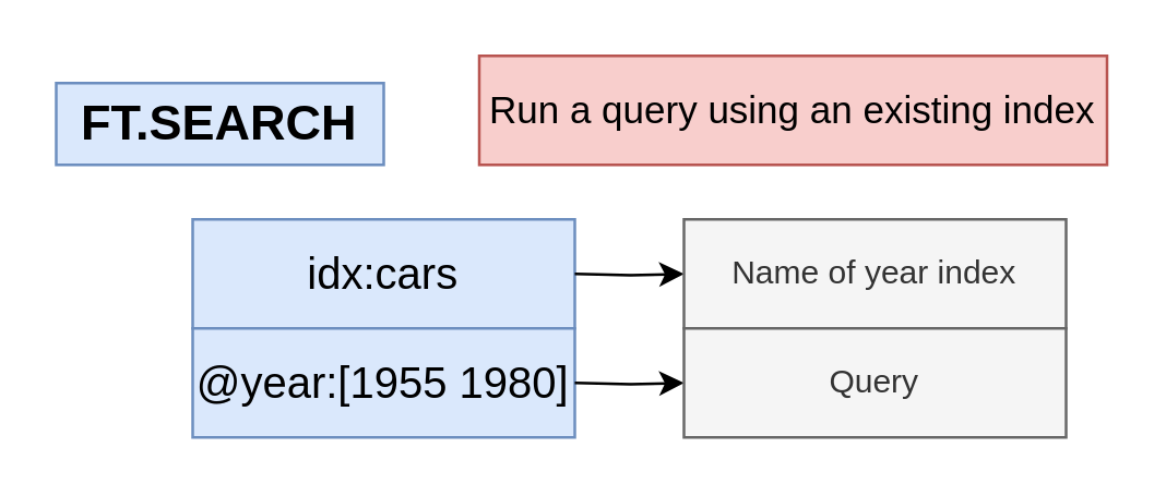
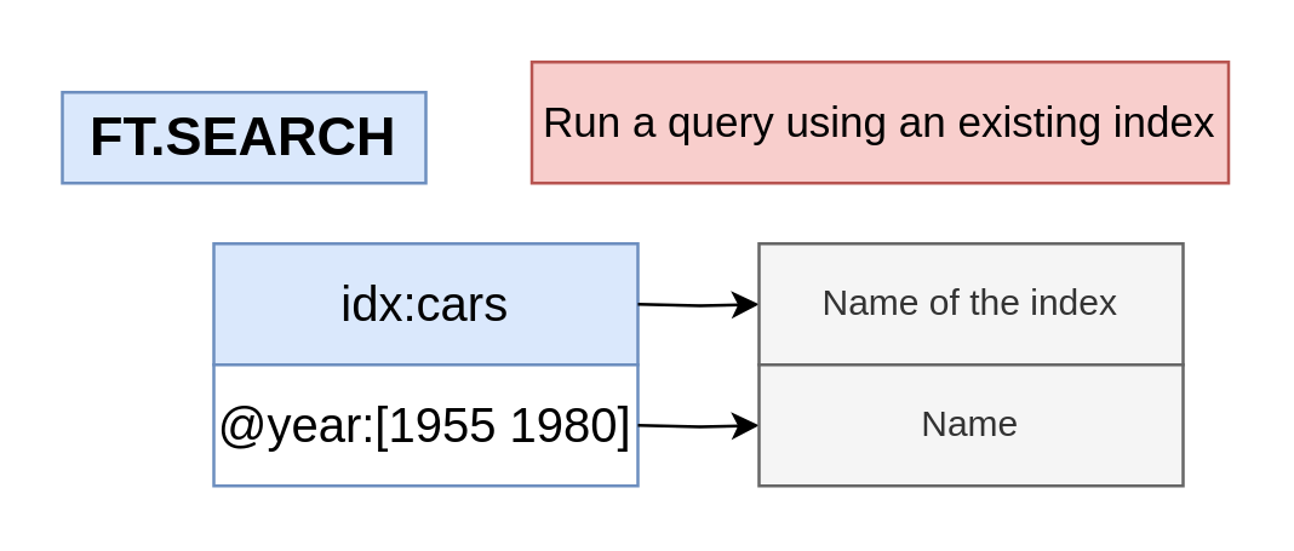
- <mxCell id="6" value="Name of year index" style="rounded=0;whiteSpace=wrap;html=1;fontSize=12;fillColor=#f5f5f5;strokeColor=#666666;fontColor=#333333;" vertex="1" parent="1"><mxGeometry x="250" y="80" width="140" height="40" as="geometry" /></mxCell>
+ <mxCell id="6" value="Name of the index" style="rounded=0;whiteSpace=wrap;html=1;fontSize=12;fillColor=#f5f5f5;strokeColor=#666666;fontColor=#333333;" vertex="1" parent="1"><mxGeometry x="250" y="80" width="140" height="40" as="geometry" /></mxCell>
- <mxCell id="4" value="@year:[1955 1980]" style="rounded=0;whiteSpace=wrap;html=1;fontSize=16;fillColor=#dae8fc;strokeColor=#6c8ebf;" vertex="1" parent="1"><mxGeometry x="70" y="120" width="140" height="40" as="geometry" /></mxCell>
+ <mxCell id="4" value="@year:[1955 1980]" style="rounded=0;whiteSpace=wrap;html=1;fontSize=16;fillColor=#ffffff;strokeColor=#6c8ebf;" vertex="1" parent="1"><mxGeometry x="70" y="120" width="140" height="40" as="geometry" /></mxCell>
- <mxCell id="8" value="Query" style="rounded=0;whiteSpace=wrap;html=1;fontSize=12;fillColor=#f5f5f5;strokeColor=#666666;fontColor=#333333;" vertex="1" parent="1"><mxGeometry x="250" y="120" width="140" height="40" as="geometry" /></mxCell>
+ <mxCell id="8" value="Name" style="rounded=0;whiteSpace=wrap;html=1;fontSize=12;fillColor=#f5f5f5;strokeColor=#666666;fontColor=#333333;" vertex="1" parent="1"><mxGeometry x="250" y="120" width="140" height="40" as="geometry" /></mxCell>
